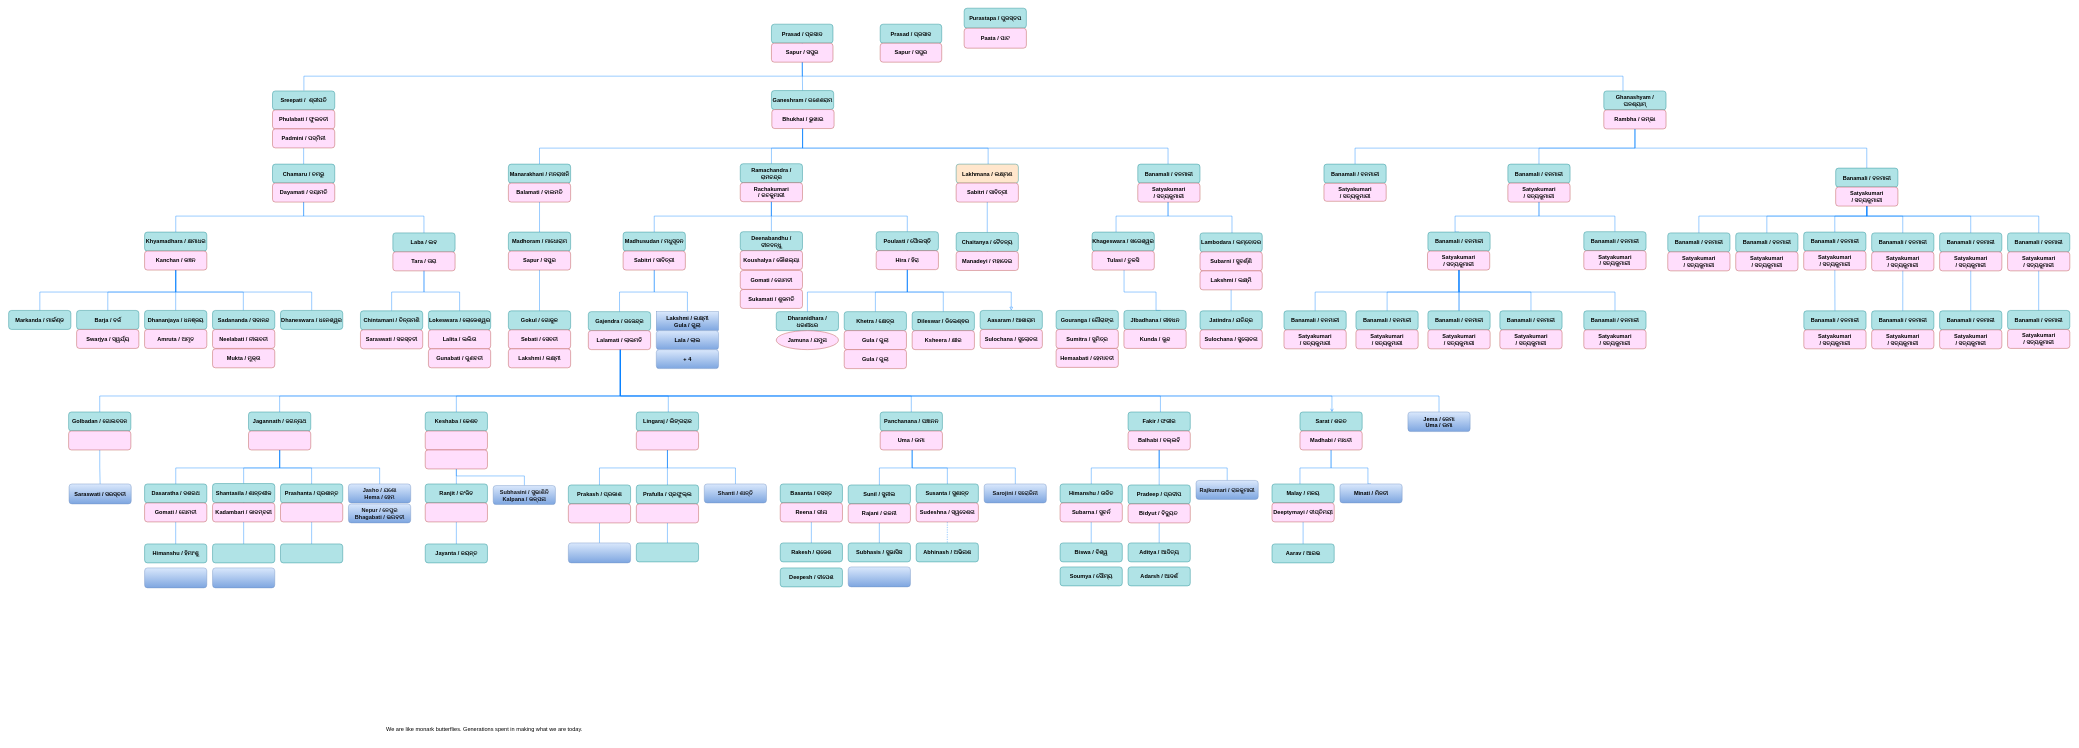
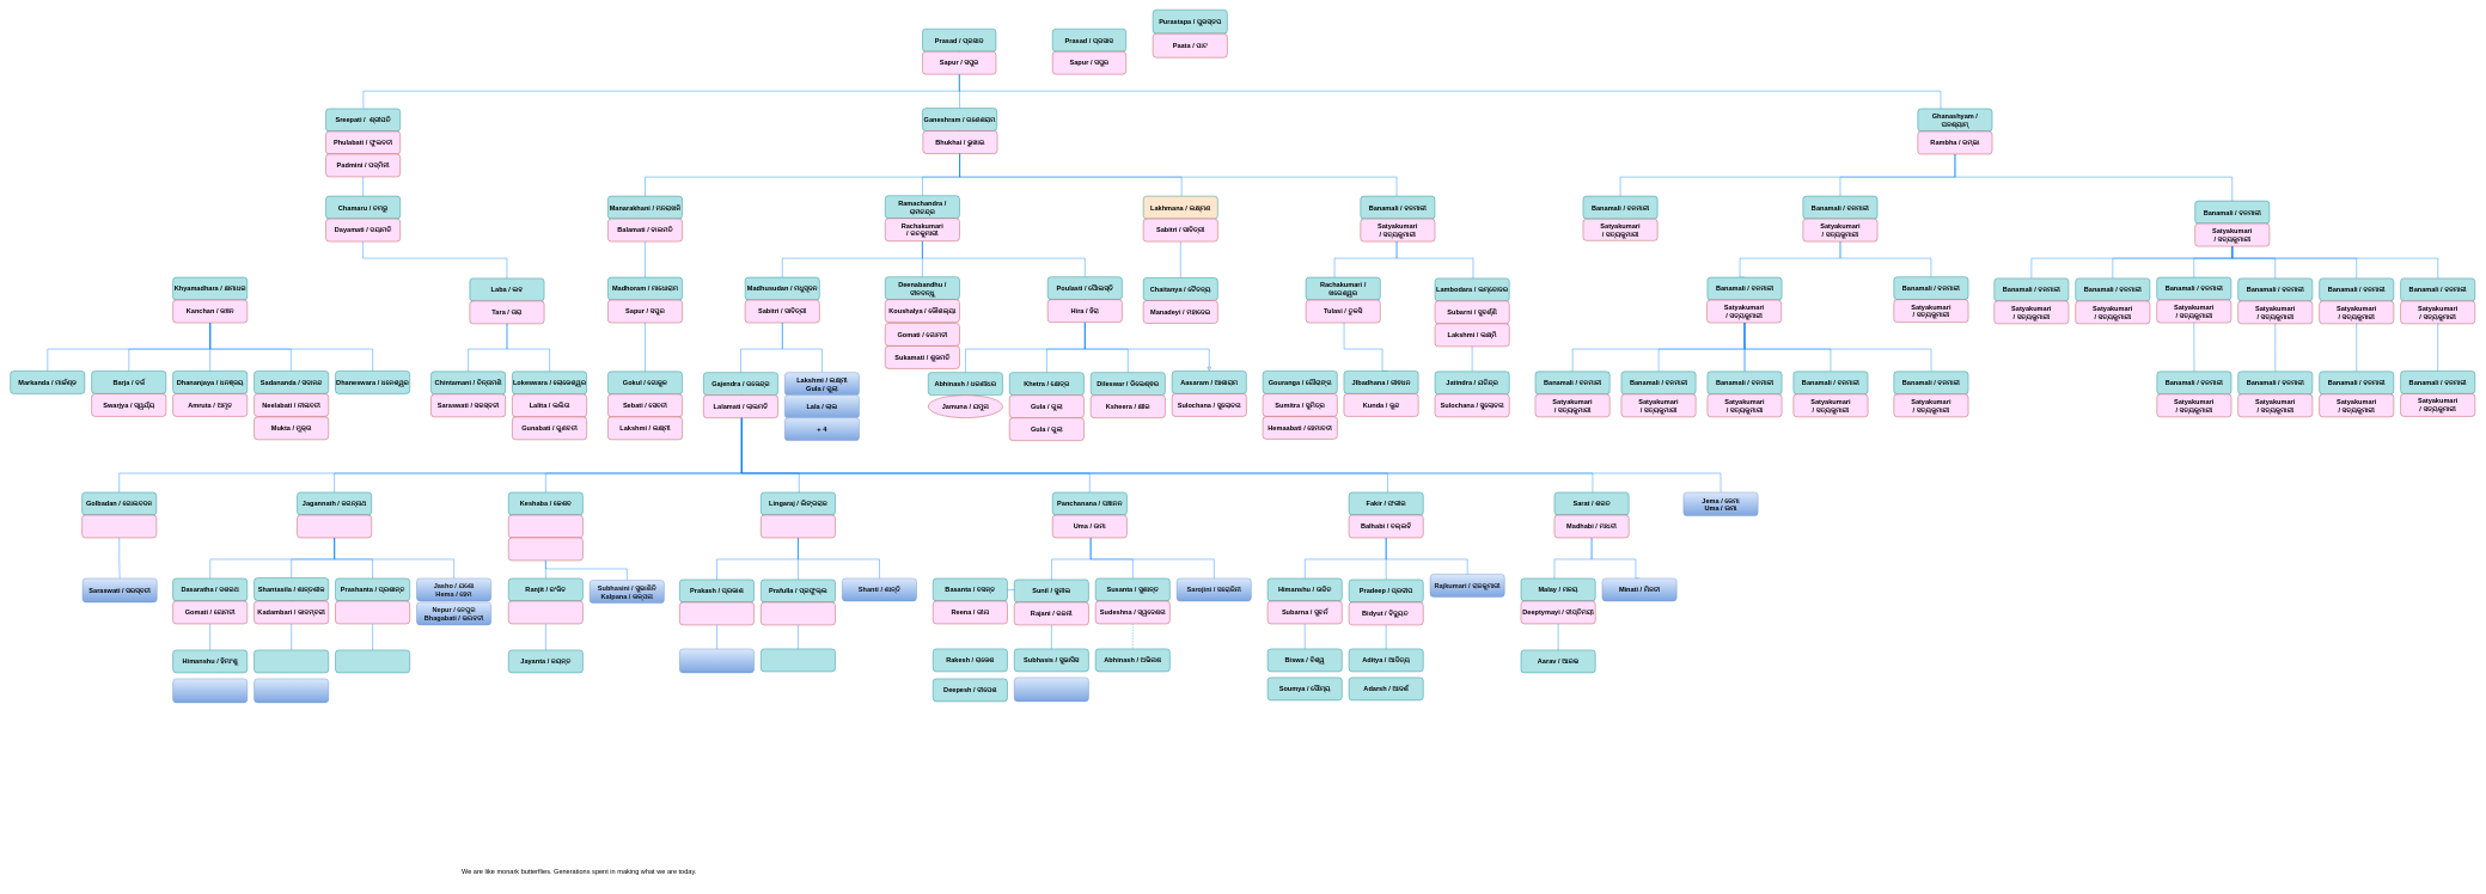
- <mxCell id="61" style="edgeStyle=orthogonalEdgeStyle;rounded=0;orthogonalLoop=1;jettySize=auto;html=1;strokeColor=#007FFF;endArrow=none;endFill=0;" parent="1" source="102" target="240" edge="1"><mxGeometry relative="1" as="geometry"><Array as="points"><mxPoint x="758" y="540" /><mxPoint x="438" y="540" /></Array></mxGeometry></mxCell>
- <mxCell id="279" value="Khageswara / ଖଗେଶ୍ୱର" style="rounded=1;whiteSpace=wrap;html=1;fillColor=#b0e3e6;strokeColor=#0e8088;fontStyle=1;fontSize=14;" vertex="1" parent="278"><mxGeometry width="155.676" height="47.5" as="geometry" /></mxCell>
+ <mxCell id="279" value="Rachakumari / ଖଗେଶ୍ୱର" style="rounded=1;whiteSpace=wrap;html=1;fillColor=#b0e3e6;strokeColor=#0e8088;fontStyle=1;fontSize=14;" vertex="1" parent="278"><mxGeometry width="155.676" height="47.5" as="geometry" /></mxCell>
- <mxCell id="191" value="Lakshmi / ଲକ୍ଷ୍ମୀ&lt;div&gt;Gula /&amp;nbsp;ଗୁଲା&lt;/div&gt;" style="whiteSpace=wrap;html=1;fillColor=#dae8fc;strokeColor=#6c8ebf;fontStyle=1;fontSize=14;gradientColor=#7ea6e0;rounded=0;" parent="1" vertex="1"><mxGeometry x="1640" y="779" width="155.676" height="47.5" as="geometry" /></mxCell>
+ <mxCell id="191" value="Lakshmi / ଲକ୍ଷ୍ମୀ&lt;div&gt;Gula /&amp;nbsp;ଗୁଲା&lt;/div&gt;" style="rounded=1;whiteSpace=wrap;html=1;fillColor=#dae8fc;strokeColor=#6c8ebf;fontStyle=1;fontSize=14;gradientColor=#7ea6e0;" parent="1" vertex="1"><mxGeometry x="1640" y="779" width="155.676" height="47.5" as="geometry" /></mxCell>
- <mxCell id="262" value="Dharanidhara / ଧରଣୀଧର" style="rounded=1;whiteSpace=wrap;html=1;fillColor=#b0e3e6;strokeColor=#0e8088;fontStyle=1;fontSize=14;" vertex="1" parent="261"><mxGeometry width="155.676" height="47.5" as="geometry" /></mxCell>
+ <mxCell id="262" value="Abhinash / ଧରଣୀଧର" style="rounded=1;whiteSpace=wrap;html=1;fillColor=#b0e3e6;strokeColor=#0e8088;fontStyle=1;fontSize=14;" vertex="1" parent="261"><mxGeometry width="155.676" height="47.5" as="geometry" /></mxCell>
- <mxCell id="64" style="edgeStyle=orthogonalEdgeStyle;rounded=0;orthogonalLoop=1;jettySize=auto;html=1;strokeColor=#007FFF;endArrow=open;endFill=0;" parent="1" source="168" target="189" edge="1"><mxGeometry relative="1" as="geometry"><Array as="points"><mxPoint x="1550" y="990" /><mxPoint x="3330" y="990" /></Array></mxGeometry></mxCell>
+ <mxCell id="64" style="edgeStyle=orthogonalEdgeStyle;rounded=0;orthogonalLoop=1;jettySize=auto;html=1;strokeColor=#007FFF;endArrow=none;endFill=0;" parent="1" source="168" target="189" edge="1"><mxGeometry relative="1" as="geometry"><Array as="points"><mxPoint x="1550" y="990" /><mxPoint x="3330" y="990" /></Array></mxGeometry></mxCell>
- <mxCell id="32" style="edgeStyle=orthogonalEdgeStyle;rounded=0;orthogonalLoop=1;jettySize=auto;html=1;strokeColor=#007FFF;endArrow=none;endFill=0;" edge="1" parent="1" source="222" target="250"><mxGeometry relative="1" as="geometry" /></mxCell>
+ <mxCell id="32" style="edgeStyle=orthogonalEdgeStyle;rounded=0;orthogonalLoop=1;jettySize=auto;html=1;strokeColor=#007FFF;endArrow=none;endFill=0;" edge="1" parent="1" source="222" target="225"><mxGeometry relative="1" as="geometry" /></mxCell>
